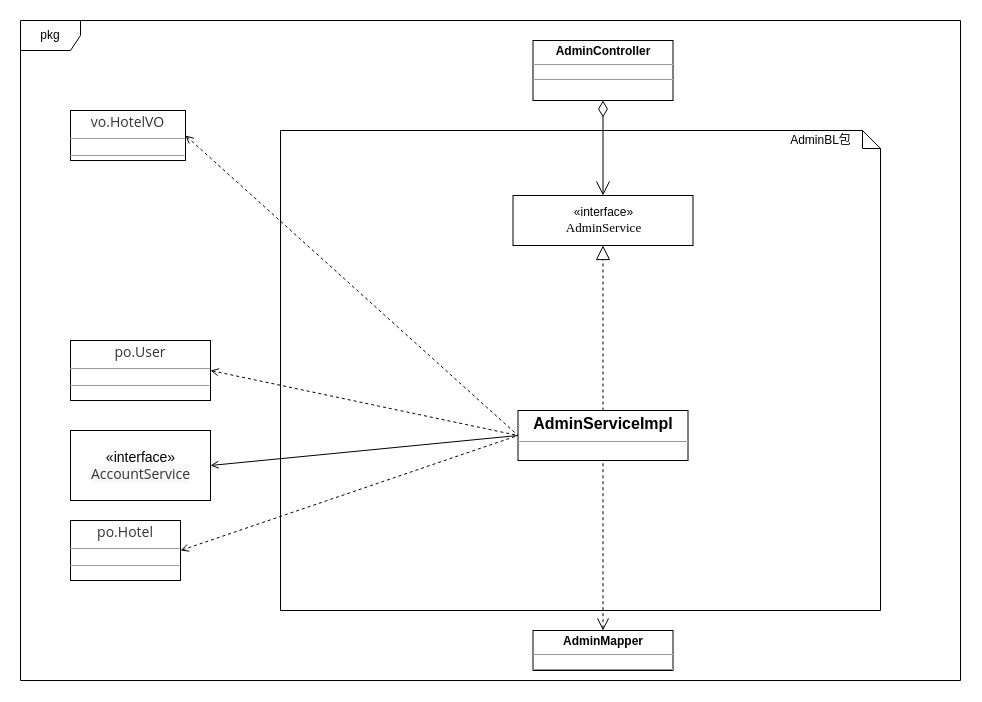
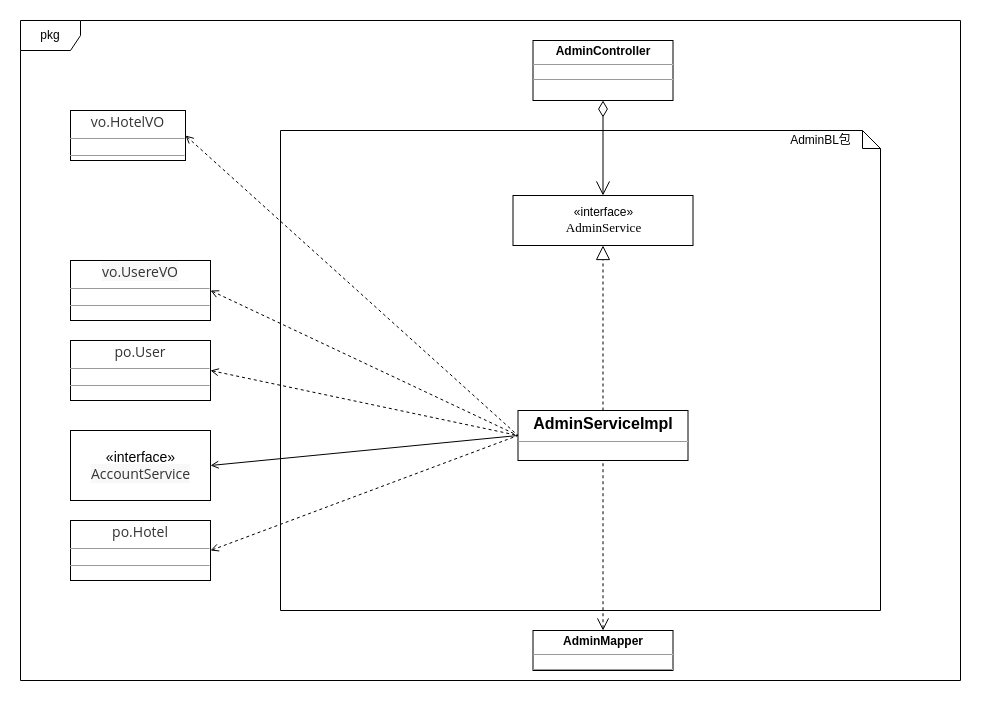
+ <mxCell id="6" value="&lt;p style=&quot;margin: 4px 0px 0px ; text-align: center ; font-size: 14px&quot;&gt;&lt;font style=&quot;font-size: 14px&quot;&gt;&lt;span style=&quot;color: rgb(51 , 51 , 51) ; font-family: &amp;#34;open sans&amp;#34; , &amp;#34;clear sans&amp;#34; , &amp;#34;helvetica neue&amp;#34; , &amp;#34;helvetica&amp;#34; , &amp;#34;arial&amp;#34; , sans-serif ; text-align: left ; white-space: pre-wrap ; background-color: rgb(248 , 248 , 248)&quot;&gt;vo.UsereVO&lt;/span&gt;&lt;br&gt;&lt;/font&gt;&lt;/p&gt;&lt;hr size=&quot;1&quot; style=&quot;font-size: 14px&quot;&gt;&lt;div style=&quot;height: 2px ; font-size: 14px&quot;&gt;&lt;/div&gt;&lt;hr size=&quot;1&quot; style=&quot;font-size: 14px&quot;&gt;&lt;div style=&quot;height: 2px ; font-size: 14px&quot;&gt;&lt;/div&gt;" style="verticalAlign=top;align=left;overflow=fill;fontSize=12;fontFamily=Helvetica;html=1;" parent="1" vertex="1"><mxGeometry x="70" y="260" width="140" height="60" as="geometry" /></mxCell>
+ <mxCell id="20" value="" style="endArrow=none;dashed=1;html=1;strokeColor=#000000;strokeWidth=1;exitX=1;exitY=0.5;exitDx=0;exitDy=0;startArrow=open;startFill=0;entryX=0;entryY=0.5;entryDx=0;entryDy=0;" parent="1" source="6" target="13" edge="1"><mxGeometry width="50" height="50" relative="1" as="geometry"><mxPoint x="230" y="160" as="sourcePoint" /><mxPoint x="400" y="420" as="targetPoint" /></mxGeometry></mxCell>
- <mxCell id="9" value="&lt;p style=&quot;margin: 4px 0px 0px ; text-align: center ; font-size: 14px&quot;&gt;&lt;font style=&quot;font-size: 14px&quot;&gt;&lt;span style=&quot;color: rgb(51 , 51 , 51) ; font-family: &amp;#34;open sans&amp;#34; , &amp;#34;clear sans&amp;#34; , &amp;#34;helvetica neue&amp;#34; , &amp;#34;helvetica&amp;#34; , &amp;#34;arial&amp;#34; , sans-serif ; text-align: left ; white-space: pre-wrap ; background-color: rgb(255 , 255 , 255)&quot;&gt;po.Hotel&lt;/span&gt;&lt;br&gt;&lt;/font&gt;&lt;/p&gt;&lt;hr size=&quot;1&quot; style=&quot;font-size: 14px&quot;&gt;&lt;div style=&quot;height: 2px ; font-size: 14px&quot;&gt;&lt;/div&gt;&lt;hr size=&quot;1&quot; style=&quot;font-size: 14px&quot;&gt;&lt;div style=&quot;height: 2px ; font-size: 14px&quot;&gt;&lt;/div&gt;" style="verticalAlign=top;align=left;overflow=fill;fontSize=12;fontFamily=Helvetica;html=1;" parent="1" vertex="1"><mxGeometry x="70" y="520" width="110" height="60" as="geometry" /></mxCell>
+ <mxCell id="9" value="&lt;p style=&quot;margin: 4px 0px 0px ; text-align: center ; font-size: 14px&quot;&gt;&lt;font style=&quot;font-size: 14px&quot;&gt;&lt;span style=&quot;color: rgb(51 , 51 , 51) ; font-family: &amp;#34;open sans&amp;#34; , &amp;#34;clear sans&amp;#34; , &amp;#34;helvetica neue&amp;#34; , &amp;#34;helvetica&amp;#34; , &amp;#34;arial&amp;#34; , sans-serif ; text-align: left ; white-space: pre-wrap ; background-color: rgb(255 , 255 , 255)&quot;&gt;po.Hotel&lt;/span&gt;&lt;br&gt;&lt;/font&gt;&lt;/p&gt;&lt;hr size=&quot;1&quot; style=&quot;font-size: 14px&quot;&gt;&lt;div style=&quot;height: 2px ; font-size: 14px&quot;&gt;&lt;/div&gt;&lt;hr size=&quot;1&quot; style=&quot;font-size: 14px&quot;&gt;&lt;div style=&quot;height: 2px ; font-size: 14px&quot;&gt;&lt;/div&gt;" style="verticalAlign=top;align=left;overflow=fill;fontSize=12;fontFamily=Helvetica;html=1;" parent="1" vertex="1"><mxGeometry x="70" y="520" width="140" height="60" as="geometry" /></mxCell>
